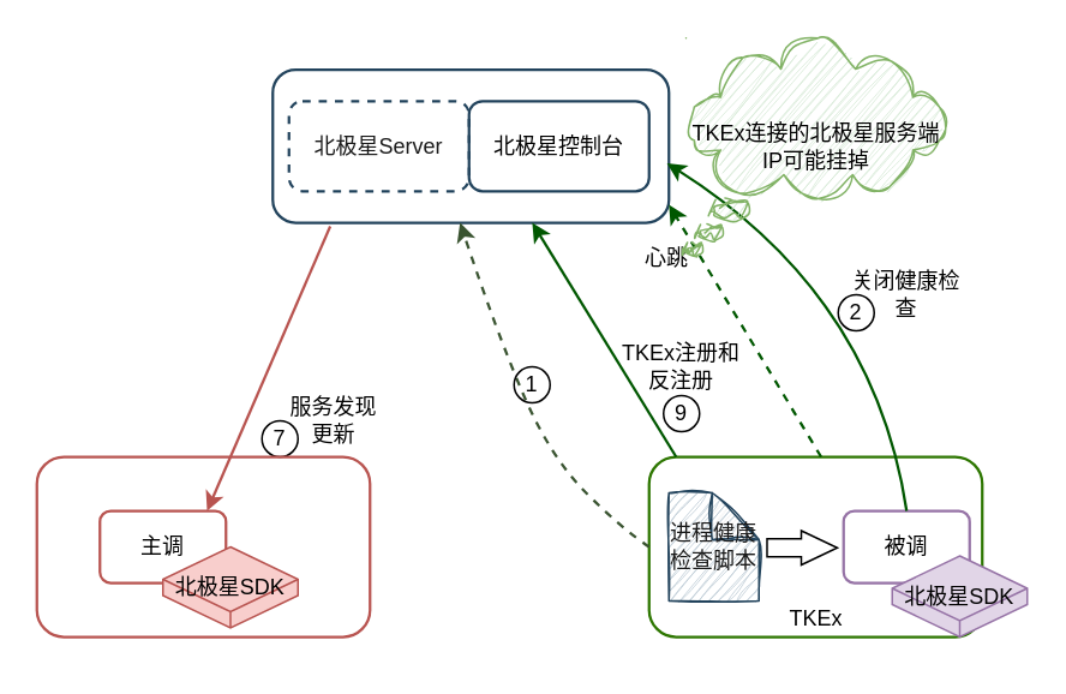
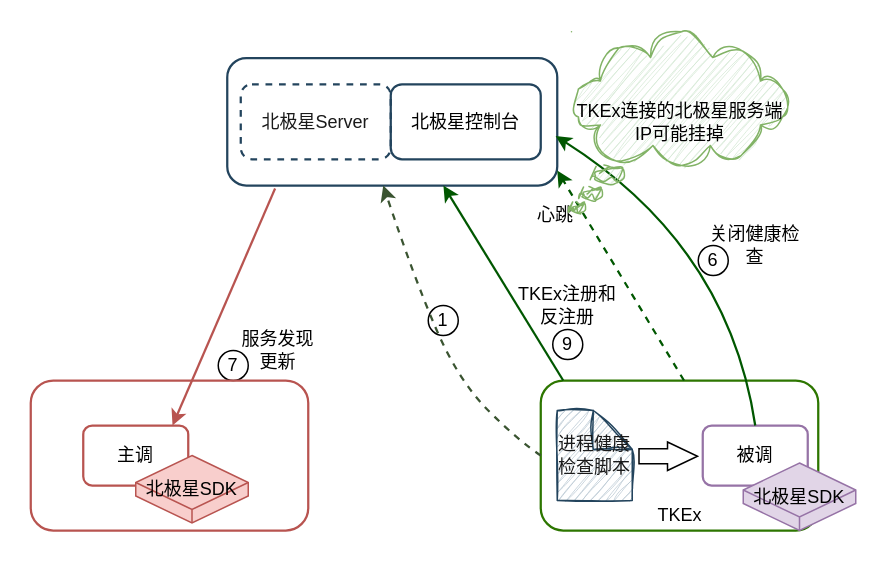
- <mxCell id="18" value="2" style="ellipse;whiteSpace=wrap;html=1;aspect=fixed;fillColor=none;" parent="1" vertex="1"><mxGeometry x="465" y="163" width="20" height="20" as="geometry" /></mxCell>
+ <mxCell id="18" value="6" style="ellipse;whiteSpace=wrap;html=1;aspect=fixed;fillColor=none;" parent="1" vertex="1"><mxGeometry x="465" y="163" width="20" height="20" as="geometry" /></mxCell>
